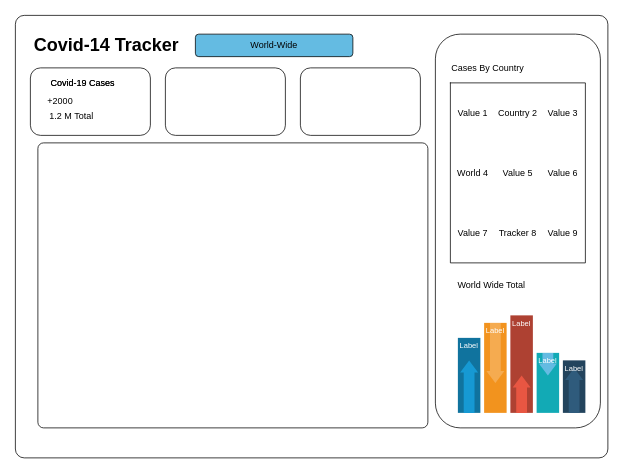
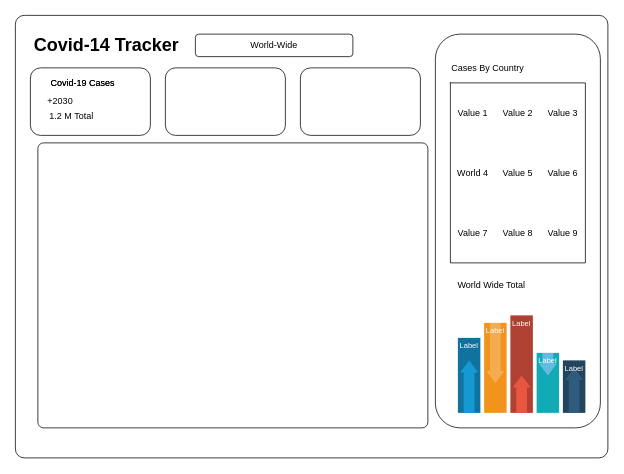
- <mxCell id="4" value="World-Wide" style="rounded=1;whiteSpace=wrap;html=1;fillColor=#64bbe2;" vertex="1" parent="1"><mxGeometry x="260" y="45" width="210" height="30" as="geometry" /></mxCell>
+ <mxCell id="4" value="World-Wide" style="rounded=1;whiteSpace=wrap;html=1;" vertex="1" parent="1"><mxGeometry x="260" y="45" width="210" height="30" as="geometry" /></mxCell>
- <mxCell id="7" value="+2000" style="text;html=1;strokeColor=none;fillColor=none;align=center;verticalAlign=middle;whiteSpace=wrap;rounded=0;" vertex="1" parent="1"><mxGeometry x="60" y="125" width="40" height="20" as="geometry" /></mxCell>
+ <mxCell id="7" value="+2030" style="text;html=1;strokeColor=none;fillColor=none;align=center;verticalAlign=middle;whiteSpace=wrap;rounded=0;" vertex="1" parent="1"><mxGeometry x="60" y="125" width="40" height="20" as="geometry" /></mxCell>
- <mxCell id="35" value="Country 2" style="shape=partialRectangle;html=1;whiteSpace=wrap;connectable=0;fillColor=none;top=0;left=0;bottom=0;right=0;overflow=hidden;" vertex="1" parent="33"><mxGeometry x="60" width="60" height="80" as="geometry" /></mxCell>
+ <mxCell id="35" value="Value 2" style="shape=partialRectangle;html=1;whiteSpace=wrap;connectable=0;fillColor=none;top=0;left=0;bottom=0;right=0;overflow=hidden;" vertex="1" parent="33"><mxGeometry x="60" width="60" height="80" as="geometry" /></mxCell>
- <mxCell id="43" value="Tracker 8" style="shape=partialRectangle;html=1;whiteSpace=wrap;connectable=0;fillColor=none;top=0;left=0;bottom=0;right=0;overflow=hidden;" vertex="1" parent="41"><mxGeometry x="60" width="60" height="80" as="geometry" /></mxCell>
+ <mxCell id="43" value="Value 8" style="shape=partialRectangle;html=1;whiteSpace=wrap;connectable=0;fillColor=none;top=0;left=0;bottom=0;right=0;overflow=hidden;" vertex="1" parent="41"><mxGeometry x="60" width="60" height="80" as="geometry" /></mxCell>
